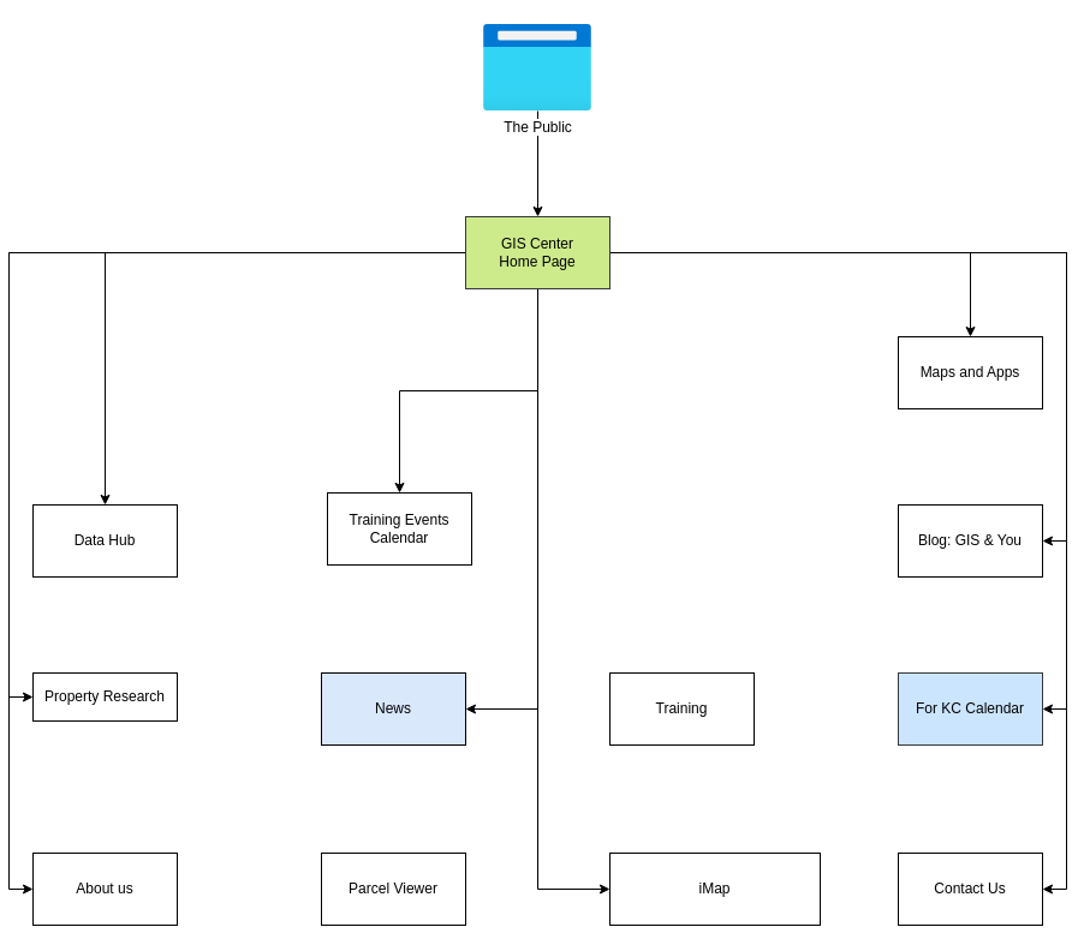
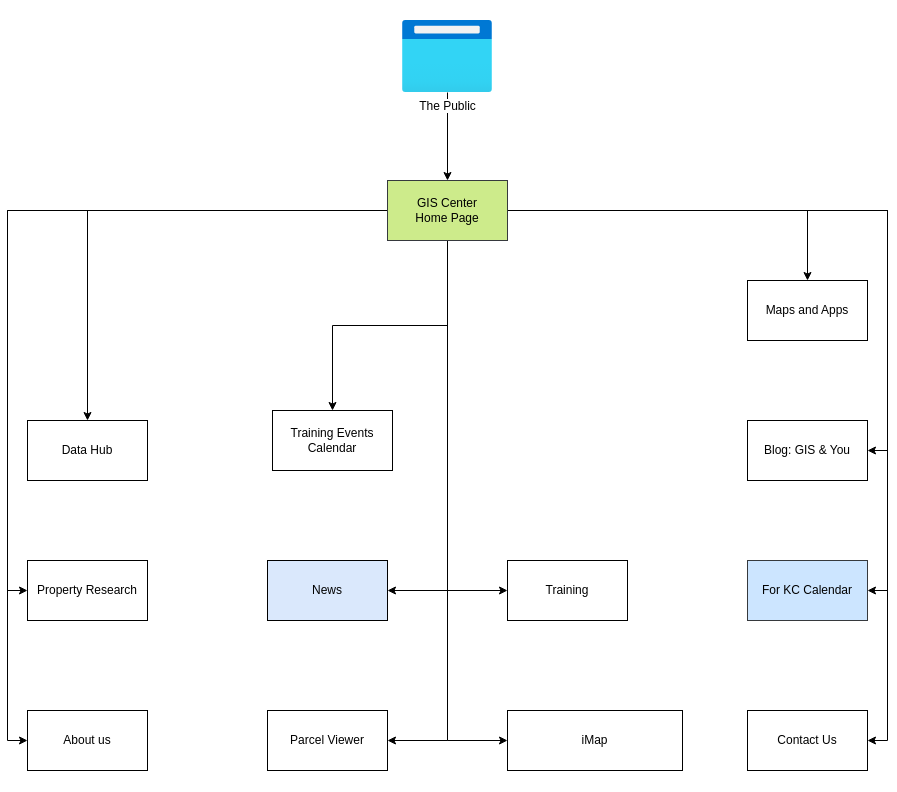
- <mxCell id="21" value="Property Research" style="rounded=0;whiteSpace=wrap;html=1;" vertex="1" parent="1"><mxGeometry x="20" y="560" width="120" height="40" as="geometry" /></mxCell>
+ <mxCell id="21" value="Property Research" style="rounded=0;whiteSpace=wrap;html=1;" vertex="1" parent="1"><mxGeometry x="20" y="560" width="120" height="60" as="geometry" /></mxCell>
+ <mxCell id="10" style="edgeStyle=orthogonalEdgeStyle;rounded=0;orthogonalLoop=1;jettySize=auto;html=1;entryX=0;entryY=0.5;entryDx=0;entryDy=0;" edge="1" parent="1" source="14" target="20"><mxGeometry relative="1" as="geometry" /></mxCell>
+ <mxCell id="7" style="edgeStyle=orthogonalEdgeStyle;rounded=0;orthogonalLoop=1;jettySize=auto;html=1;entryX=1;entryY=0.5;entryDx=0;entryDy=0;" edge="1" parent="1" source="14" target="27"><mxGeometry relative="1" as="geometry" /></mxCell>
